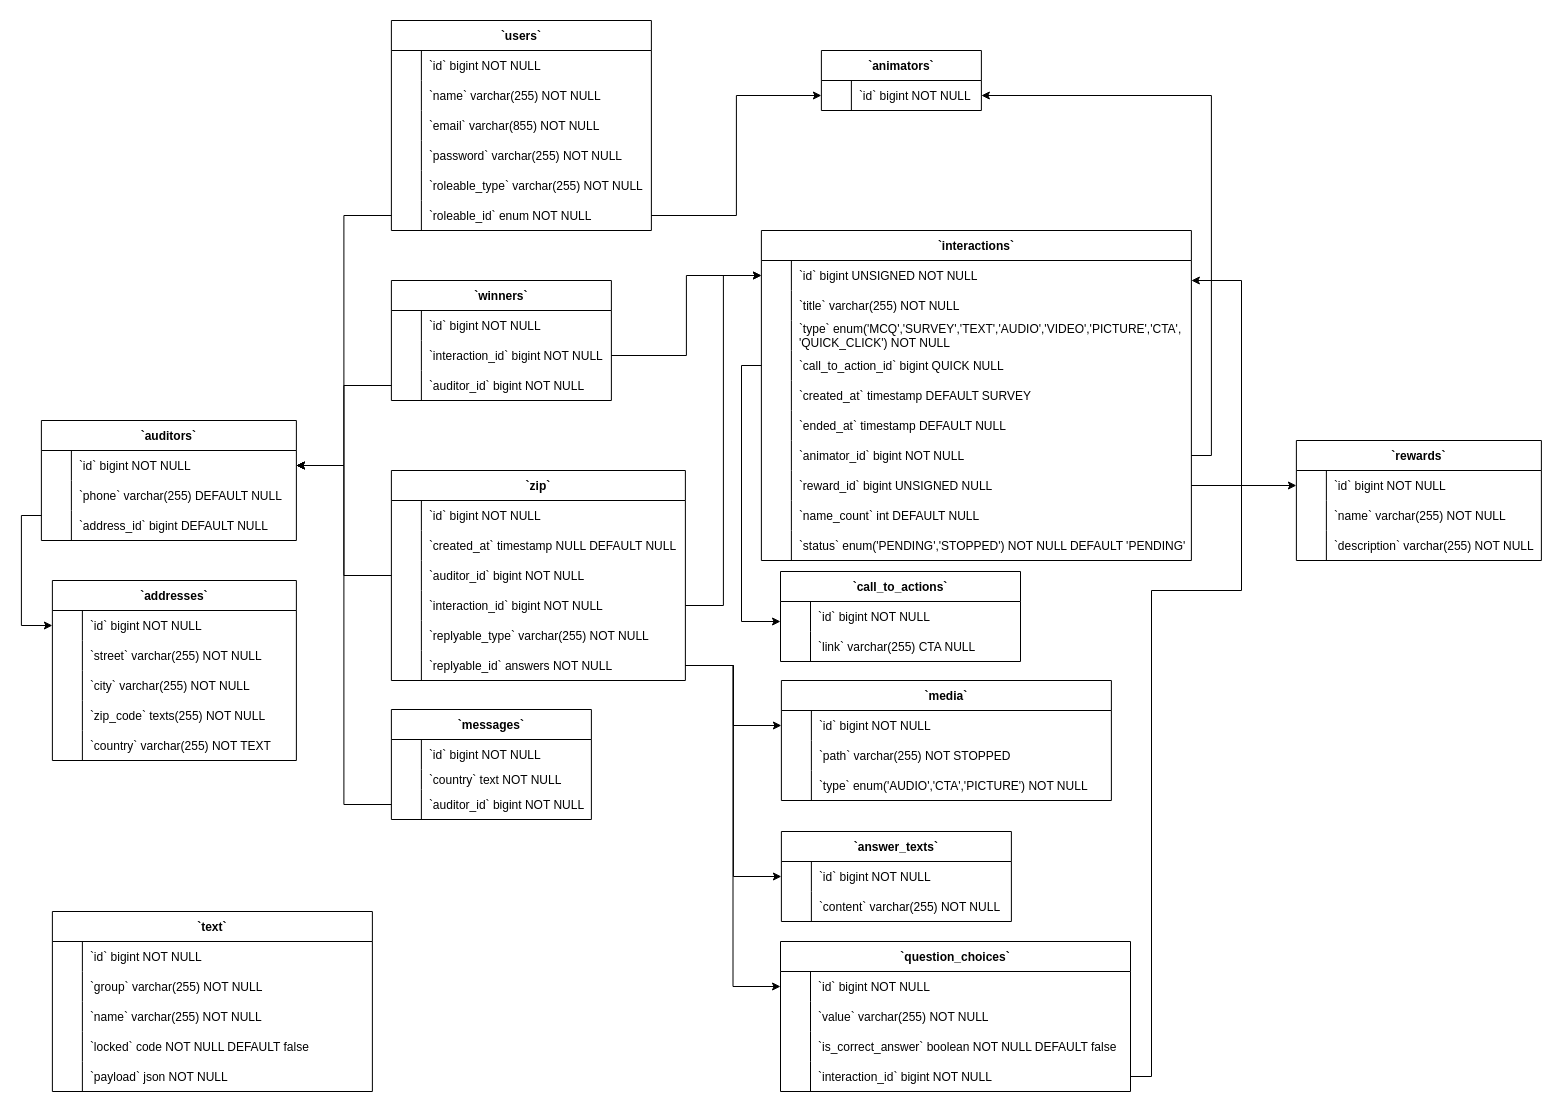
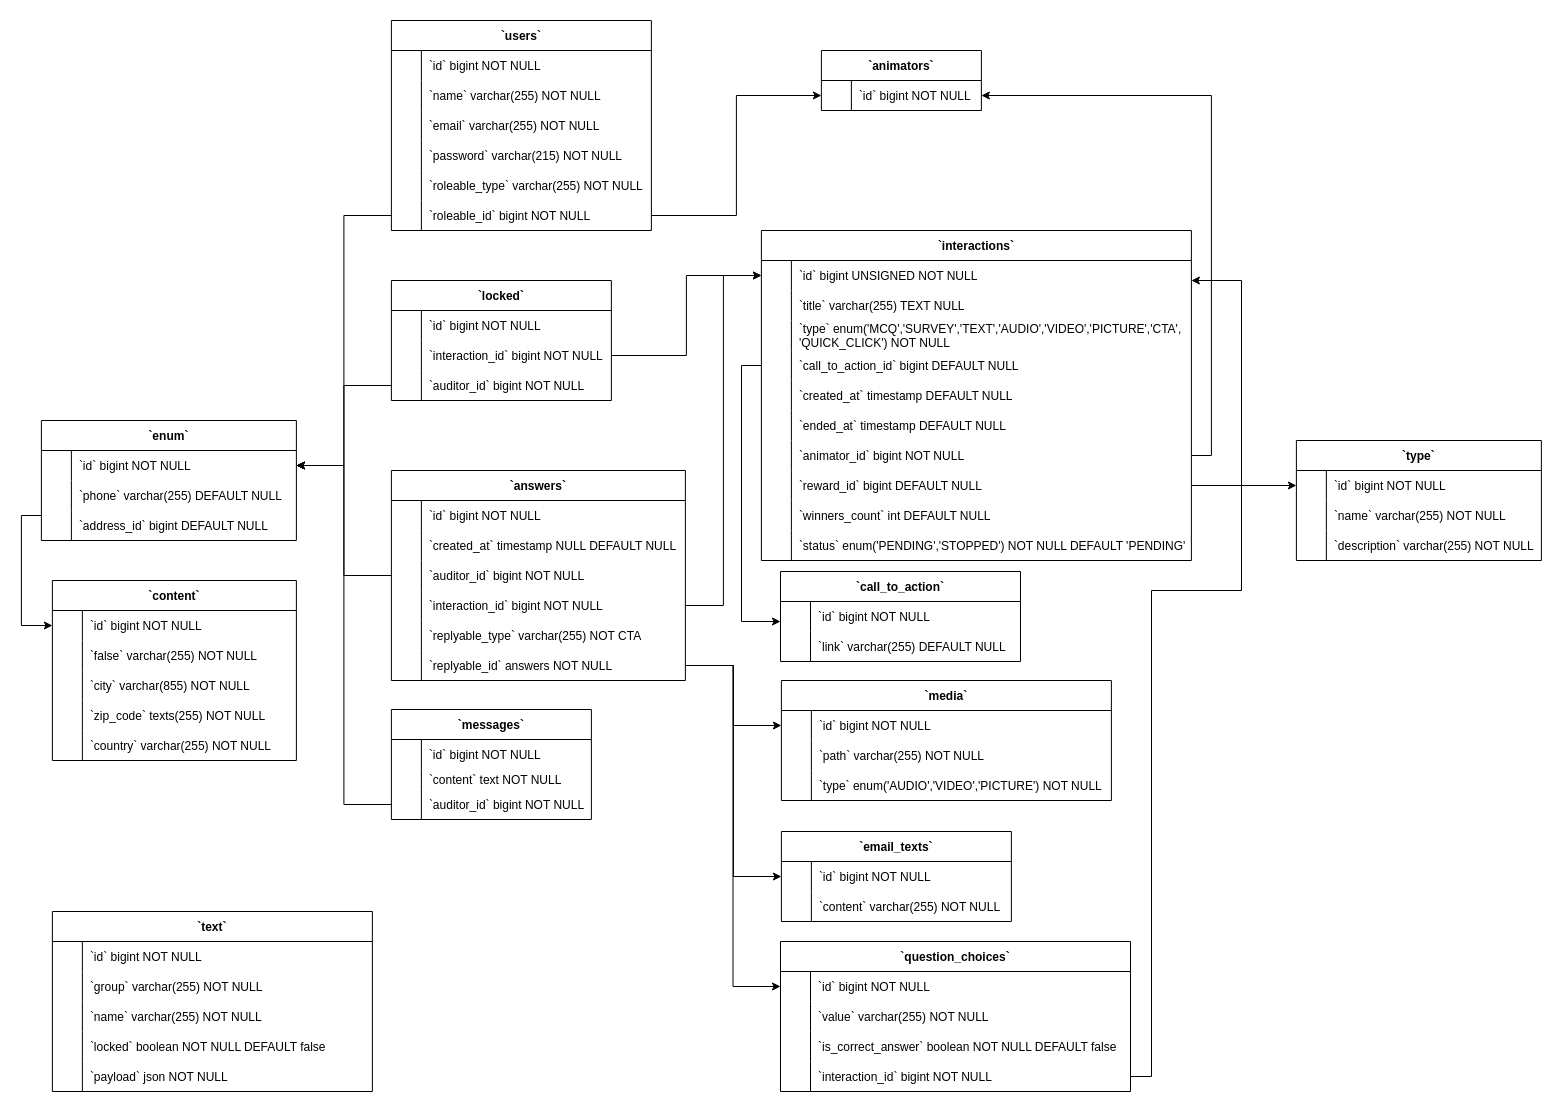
- <mxCell id="165" value="`email` varchar(855) NOT NULL" style="shape=partialRectangle;overflow=hidden;connectable=0;fillColor=none;align=left;strokeColor=inherit;top=0;left=0;bottom=0;right=0;spacingLeft=6;" parent="163" vertex="1"><mxGeometry x="30" width="230" height="30" as="geometry"><mxRectangle width="230" height="30" as="alternateBounds" /></mxGeometry></mxCell>
+ <mxCell id="165" value="`email` varchar(255) NOT NULL" style="shape=partialRectangle;overflow=hidden;connectable=0;fillColor=none;align=left;strokeColor=inherit;top=0;left=0;bottom=0;right=0;spacingLeft=6;" parent="163" vertex="1"><mxGeometry x="30" width="230" height="30" as="geometry"><mxRectangle width="230" height="30" as="alternateBounds" /></mxGeometry></mxCell>
- <mxCell id="168" value="`password` varchar(255) NOT NULL" style="shape=partialRectangle;overflow=hidden;connectable=0;fillColor=none;align=left;strokeColor=inherit;top=0;left=0;bottom=0;right=0;spacingLeft=6;" parent="166" vertex="1"><mxGeometry x="30" width="230" height="30" as="geometry"><mxRectangle width="230" height="30" as="alternateBounds" /></mxGeometry></mxCell>
+ <mxCell id="168" value="`password` varchar(215) NOT NULL" style="shape=partialRectangle;overflow=hidden;connectable=0;fillColor=none;align=left;strokeColor=inherit;top=0;left=0;bottom=0;right=0;spacingLeft=6;" parent="166" vertex="1"><mxGeometry x="30" width="230" height="30" as="geometry"><mxRectangle width="230" height="30" as="alternateBounds" /></mxGeometry></mxCell>
- <mxCell id="174" value="`roleable_id` enum NOT NULL" style="shape=partialRectangle;overflow=hidden;connectable=0;fillColor=none;align=left;strokeColor=inherit;top=0;left=0;bottom=0;right=0;spacingLeft=6;" parent="172" vertex="1"><mxGeometry x="30" width="230" height="30" as="geometry"><mxRectangle width="230" height="30" as="alternateBounds" /></mxGeometry></mxCell>
+ <mxCell id="174" value="`roleable_id` bigint NOT NULL" style="shape=partialRectangle;overflow=hidden;connectable=0;fillColor=none;align=left;strokeColor=inherit;top=0;left=0;bottom=0;right=0;spacingLeft=6;" parent="172" vertex="1"><mxGeometry x="30" width="230" height="30" as="geometry"><mxRectangle width="230" height="30" as="alternateBounds" /></mxGeometry></mxCell>
- <mxCell id="175" value="`winners`" style="shape=table;startSize=30;container=1;collapsible=1;childLayout=tableLayout;fixedRows=1;rowLines=0;fontStyle=1;align=center;resizeLast=1;" parent="1" vertex="1"><mxGeometry x="390.89" y="280" width="220" height="120" as="geometry" /></mxCell>
+ <mxCell id="175" value="`locked`" style="shape=table;startSize=30;container=1;collapsible=1;childLayout=tableLayout;fixedRows=1;rowLines=0;fontStyle=1;align=center;resizeLast=1;" parent="1" vertex="1"><mxGeometry x="390.89" y="280" width="220" height="120" as="geometry" /></mxCell>
- <mxCell id="72" value="`title` varchar(255) NOT NULL" style="shape=partialRectangle;overflow=hidden;connectable=0;fillColor=none;align=left;strokeColor=inherit;top=0;left=0;bottom=0;right=0;spacingLeft=6;" parent="70" vertex="1"><mxGeometry x="30" width="400" height="30" as="geometry"><mxRectangle width="400" height="30" as="alternateBounds" /></mxGeometry></mxCell>
+ <mxCell id="72" value="`title` varchar(255) TEXT NULL" style="shape=partialRectangle;overflow=hidden;connectable=0;fillColor=none;align=left;strokeColor=inherit;top=0;left=0;bottom=0;right=0;spacingLeft=6;" parent="70" vertex="1"><mxGeometry x="30" width="400" height="30" as="geometry"><mxRectangle width="400" height="30" as="alternateBounds" /></mxGeometry></mxCell>
- <mxCell id="78" value="`call_to_action_id` bigint QUICK NULL" style="shape=partialRectangle;overflow=hidden;connectable=0;fillColor=none;align=left;strokeColor=inherit;top=0;left=0;bottom=0;right=0;spacingLeft=6;" parent="76" vertex="1"><mxGeometry x="30" width="400" height="30" as="geometry"><mxRectangle width="400" height="30" as="alternateBounds" /></mxGeometry></mxCell>
+ <mxCell id="78" value="`call_to_action_id` bigint DEFAULT NULL" style="shape=partialRectangle;overflow=hidden;connectable=0;fillColor=none;align=left;strokeColor=inherit;top=0;left=0;bottom=0;right=0;spacingLeft=6;" parent="76" vertex="1"><mxGeometry x="30" width="400" height="30" as="geometry"><mxRectangle width="400" height="30" as="alternateBounds" /></mxGeometry></mxCell>
- <mxCell id="81" value="`created_at` timestamp DEFAULT SURVEY" style="shape=partialRectangle;overflow=hidden;connectable=0;fillColor=none;align=left;strokeColor=inherit;top=0;left=0;bottom=0;right=0;spacingLeft=6;" parent="79" vertex="1"><mxGeometry x="30" width="400" height="30" as="geometry"><mxRectangle width="400" height="30" as="alternateBounds" /></mxGeometry></mxCell>
+ <mxCell id="81" value="`created_at` timestamp DEFAULT NULL" style="shape=partialRectangle;overflow=hidden;connectable=0;fillColor=none;align=left;strokeColor=inherit;top=0;left=0;bottom=0;right=0;spacingLeft=6;" parent="79" vertex="1"><mxGeometry x="30" width="400" height="30" as="geometry"><mxRectangle width="400" height="30" as="alternateBounds" /></mxGeometry></mxCell>
- <mxCell id="49" value="`auditors`" style="shape=table;startSize=30;container=1;collapsible=1;childLayout=tableLayout;fixedRows=1;rowLines=0;fontStyle=1;align=center;resizeLast=1;" parent="1" vertex="1"><mxGeometry x="40.89" y="420" width="255" height="120" as="geometry" /></mxCell>
+ <mxCell id="49" value="`enum`" style="shape=table;startSize=30;container=1;collapsible=1;childLayout=tableLayout;fixedRows=1;rowLines=0;fontStyle=1;align=center;resizeLast=1;" parent="1" vertex="1"><mxGeometry x="40.89" y="420" width="255" height="120" as="geometry" /></mxCell>
- <mxCell id="130" value="`rewards`" style="shape=table;startSize=30;container=1;collapsible=1;childLayout=tableLayout;fixedRows=1;rowLines=0;fontStyle=1;align=center;resizeLast=1;" parent="1" vertex="1"><mxGeometry x="1295.89" y="440" width="245" height="120" as="geometry" /></mxCell>
+ <mxCell id="130" value="`type`" style="shape=table;startSize=30;container=1;collapsible=1;childLayout=tableLayout;fixedRows=1;rowLines=0;fontStyle=1;align=center;resizeLast=1;" parent="1" vertex="1"><mxGeometry x="1295.89" y="440" width="245" height="120" as="geometry" /></mxCell>
- <mxCell id="23" value="`zip`" style="shape=table;startSize=30;container=1;collapsible=1;childLayout=tableLayout;fixedRows=1;rowLines=0;fontStyle=1;align=center;resizeLast=1;" parent="1" vertex="1"><mxGeometry x="390.89" y="470" width="294" height="210" as="geometry" /></mxCell>
+ <mxCell id="23" value="`answers`" style="shape=table;startSize=30;container=1;collapsible=1;childLayout=tableLayout;fixedRows=1;rowLines=0;fontStyle=1;align=center;resizeLast=1;" parent="1" vertex="1"><mxGeometry x="390.89" y="470" width="294" height="210" as="geometry" /></mxCell>
- <mxCell id="90" value="`reward_id` bigint UNSIGNED NULL" style="shape=partialRectangle;overflow=hidden;connectable=0;fillColor=none;align=left;strokeColor=inherit;top=0;left=0;bottom=0;right=0;spacingLeft=6;" parent="88" vertex="1"><mxGeometry x="30" width="400" height="30" as="geometry"><mxRectangle width="400" height="30" as="alternateBounds" /></mxGeometry></mxCell>
+ <mxCell id="90" value="`reward_id` bigint DEFAULT NULL" style="shape=partialRectangle;overflow=hidden;connectable=0;fillColor=none;align=left;strokeColor=inherit;top=0;left=0;bottom=0;right=0;spacingLeft=6;" parent="88" vertex="1"><mxGeometry x="30" width="400" height="30" as="geometry"><mxRectangle width="400" height="30" as="alternateBounds" /></mxGeometry></mxCell>
- <mxCell id="93" value="`name_count` int DEFAULT NULL" style="shape=partialRectangle;overflow=hidden;connectable=0;fillColor=none;align=left;strokeColor=inherit;top=0;left=0;bottom=0;right=0;spacingLeft=6;" parent="91" vertex="1"><mxGeometry x="30" width="400" height="30" as="geometry"><mxRectangle width="400" height="30" as="alternateBounds" /></mxGeometry></mxCell>
+ <mxCell id="93" value="`winners_count` int DEFAULT NULL" style="shape=partialRectangle;overflow=hidden;connectable=0;fillColor=none;align=left;strokeColor=inherit;top=0;left=0;bottom=0;right=0;spacingLeft=6;" parent="91" vertex="1"><mxGeometry x="30" width="400" height="30" as="geometry"><mxRectangle width="400" height="30" as="alternateBounds" /></mxGeometry></mxCell>
- <mxCell id="59" value="`call_to_actions`" style="shape=table;startSize=30;container=1;collapsible=1;childLayout=tableLayout;fixedRows=1;rowLines=0;fontStyle=1;align=center;resizeLast=1;" parent="1" vertex="1"><mxGeometry x="780" y="571" width="240" height="90" as="geometry" /></mxCell>
+ <mxCell id="59" value="`call_to_action`" style="shape=table;startSize=30;container=1;collapsible=1;childLayout=tableLayout;fixedRows=1;rowLines=0;fontStyle=1;align=center;resizeLast=1;" parent="1" vertex="1"><mxGeometry x="780" y="571" width="240" height="90" as="geometry" /></mxCell>
- <mxCell id="2" value="`addresses`" style="shape=table;startSize=30;container=1;collapsible=1;childLayout=tableLayout;fixedRows=1;rowLines=0;fontStyle=1;align=center;resizeLast=1;" parent="1" vertex="1"><mxGeometry x="51.89" y="580" width="244" height="180" as="geometry" /></mxCell>
+ <mxCell id="2" value="`content`" style="shape=table;startSize=30;container=1;collapsible=1;childLayout=tableLayout;fixedRows=1;rowLines=0;fontStyle=1;align=center;resizeLast=1;" parent="1" vertex="1"><mxGeometry x="51.89" y="580" width="244" height="180" as="geometry" /></mxCell>
- <mxCell id="38" value="`replyable_type` varchar(255) NOT NULL" style="shape=partialRectangle;overflow=hidden;connectable=0;fillColor=none;align=left;strokeColor=inherit;top=0;left=0;bottom=0;right=0;spacingLeft=6;" parent="36" vertex="1"><mxGeometry x="30" width="264" height="30" as="geometry"><mxRectangle width="264" height="30" as="alternateBounds" /></mxGeometry></mxCell>
+ <mxCell id="38" value="`replyable_type` varchar(255) NOT CTA" style="shape=partialRectangle;overflow=hidden;connectable=0;fillColor=none;align=left;strokeColor=inherit;top=0;left=0;bottom=0;right=0;spacingLeft=6;" parent="36" vertex="1"><mxGeometry x="30" width="264" height="30" as="geometry"><mxRectangle width="264" height="30" as="alternateBounds" /></mxGeometry></mxCell>
- <mxCell id="65" value="`link` varchar(255) CTA NULL" style="shape=partialRectangle;overflow=hidden;connectable=0;fillColor=none;align=left;strokeColor=inherit;top=0;left=0;bottom=0;right=0;spacingLeft=6;" parent="63" vertex="1"><mxGeometry x="30" width="210" height="30" as="geometry"><mxRectangle width="210" height="30" as="alternateBounds" /></mxGeometry></mxCell>
+ <mxCell id="65" value="`link` varchar(255) DEFAULT NULL" style="shape=partialRectangle;overflow=hidden;connectable=0;fillColor=none;align=left;strokeColor=inherit;top=0;left=0;bottom=0;right=0;spacingLeft=6;" parent="63" vertex="1"><mxGeometry x="30" width="210" height="30" as="geometry"><mxRectangle width="210" height="30" as="alternateBounds" /></mxGeometry></mxCell>
- <mxCell id="8" value="`street` varchar(255) NOT NULL" style="shape=partialRectangle;overflow=hidden;connectable=0;fillColor=none;align=left;strokeColor=inherit;top=0;left=0;bottom=0;right=0;spacingLeft=6;" parent="6" vertex="1"><mxGeometry x="30" width="214" height="30" as="geometry"><mxRectangle width="214" height="30" as="alternateBounds" /></mxGeometry></mxCell>
+ <mxCell id="8" value="`false` varchar(255) NOT NULL" style="shape=partialRectangle;overflow=hidden;connectable=0;fillColor=none;align=left;strokeColor=inherit;top=0;left=0;bottom=0;right=0;spacingLeft=6;" parent="6" vertex="1"><mxGeometry x="30" width="214" height="30" as="geometry"><mxRectangle width="214" height="30" as="alternateBounds" /></mxGeometry></mxCell>
- <mxCell id="11" value="`city` varchar(255) NOT NULL" style="shape=partialRectangle;overflow=hidden;connectable=0;fillColor=none;align=left;strokeColor=inherit;top=0;left=0;bottom=0;right=0;spacingLeft=6;" parent="9" vertex="1"><mxGeometry x="30" width="214" height="30" as="geometry"><mxRectangle width="214" height="30" as="alternateBounds" /></mxGeometry></mxCell>
+ <mxCell id="11" value="`city` varchar(855) NOT NULL" style="shape=partialRectangle;overflow=hidden;connectable=0;fillColor=none;align=left;strokeColor=inherit;top=0;left=0;bottom=0;right=0;spacingLeft=6;" parent="9" vertex="1"><mxGeometry x="30" width="214" height="30" as="geometry"><mxRectangle width="214" height="30" as="alternateBounds" /></mxGeometry></mxCell>
- <mxCell id="17" value="`country` varchar(255) NOT TEXT" style="shape=partialRectangle;overflow=hidden;connectable=0;fillColor=none;align=left;strokeColor=inherit;top=0;left=0;bottom=0;right=0;spacingLeft=6;" parent="15" vertex="1"><mxGeometry x="30" width="214" height="30" as="geometry"><mxRectangle width="214" height="30" as="alternateBounds" /></mxGeometry></mxCell>
+ <mxCell id="17" value="`country` varchar(255) NOT NULL" style="shape=partialRectangle;overflow=hidden;connectable=0;fillColor=none;align=left;strokeColor=inherit;top=0;left=0;bottom=0;right=0;spacingLeft=6;" parent="15" vertex="1"><mxGeometry x="30" width="214" height="30" as="geometry"><mxRectangle width="214" height="30" as="alternateBounds" /></mxGeometry></mxCell>
- <mxCell id="103" value="`path` varchar(255) NOT STOPPED" style="shape=partialRectangle;overflow=hidden;connectable=0;fillColor=none;align=left;strokeColor=inherit;top=0;left=0;bottom=0;right=0;spacingLeft=6;" parent="101" vertex="1"><mxGeometry x="30" width="300" height="30" as="geometry"><mxRectangle width="300" height="30" as="alternateBounds" /></mxGeometry></mxCell>
+ <mxCell id="103" value="`path` varchar(255) NOT NULL" style="shape=partialRectangle;overflow=hidden;connectable=0;fillColor=none;align=left;strokeColor=inherit;top=0;left=0;bottom=0;right=0;spacingLeft=6;" parent="101" vertex="1"><mxGeometry x="30" width="300" height="30" as="geometry"><mxRectangle width="300" height="30" as="alternateBounds" /></mxGeometry></mxCell>
- <mxCell id="113" value="`country` text NOT NULL" style="shape=partialRectangle;overflow=hidden;connectable=0;fillColor=none;align=left;strokeColor=inherit;top=0;left=0;bottom=0;right=0;spacingLeft=6;" parent="111" vertex="1"><mxGeometry x="30" width="170" height="20" as="geometry"><mxRectangle width="170" height="20" as="alternateBounds" /></mxGeometry></mxCell>
+ <mxCell id="113" value="`content` text NOT NULL" style="shape=partialRectangle;overflow=hidden;connectable=0;fillColor=none;align=left;strokeColor=inherit;top=0;left=0;bottom=0;right=0;spacingLeft=6;" parent="111" vertex="1"><mxGeometry x="30" width="170" height="20" as="geometry"><mxRectangle width="170" height="20" as="alternateBounds" /></mxGeometry></mxCell>
- <mxCell id="106" value="`type` enum('AUDIO','CTA','PICTURE') NOT NULL" style="shape=partialRectangle;overflow=hidden;connectable=0;fillColor=none;align=left;strokeColor=inherit;top=0;left=0;bottom=0;right=0;spacingLeft=6;" parent="104" vertex="1"><mxGeometry x="30" width="300" height="30" as="geometry"><mxRectangle width="300" height="30" as="alternateBounds" /></mxGeometry></mxCell>
+ <mxCell id="106" value="`type` enum('AUDIO','VIDEO','PICTURE') NOT NULL" style="shape=partialRectangle;overflow=hidden;connectable=0;fillColor=none;align=left;strokeColor=inherit;top=0;left=0;bottom=0;right=0;spacingLeft=6;" parent="104" vertex="1"><mxGeometry x="30" width="300" height="30" as="geometry"><mxRectangle width="300" height="30" as="alternateBounds" /></mxGeometry></mxCell>
- <mxCell id="42" value="`answer_texts`" style="shape=table;startSize=30;container=1;collapsible=1;childLayout=tableLayout;fixedRows=1;rowLines=0;fontStyle=1;align=center;resizeLast=1;" parent="1" vertex="1"><mxGeometry x="780.89" y="831" width="230" height="90" as="geometry" /></mxCell>
+ <mxCell id="42" value="`email_texts`" style="shape=table;startSize=30;container=1;collapsible=1;childLayout=tableLayout;fixedRows=1;rowLines=0;fontStyle=1;align=center;resizeLast=1;" parent="1" vertex="1"><mxGeometry x="780.89" y="831" width="230" height="90" as="geometry" /></mxCell>
- <mxCell id="152" value="`locked` code NOT NULL DEFAULT false" style="shape=partialRectangle;overflow=hidden;connectable=0;fillColor=none;align=left;strokeColor=inherit;top=0;left=0;bottom=0;right=0;spacingLeft=6;" parent="150" vertex="1"><mxGeometry x="30" width="290" height="30" as="geometry"><mxRectangle width="290" height="30" as="alternateBounds" /></mxGeometry></mxCell>
+ <mxCell id="152" value="`locked` boolean NOT NULL DEFAULT false" style="shape=partialRectangle;overflow=hidden;connectable=0;fillColor=none;align=left;strokeColor=inherit;top=0;left=0;bottom=0;right=0;spacingLeft=6;" parent="150" vertex="1"><mxGeometry x="30" width="290" height="30" as="geometry"><mxRectangle width="290" height="30" as="alternateBounds" /></mxGeometry></mxCell>
